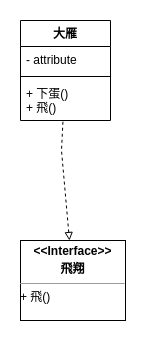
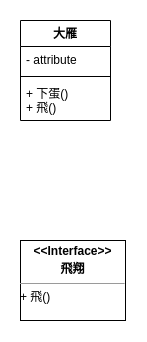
- <mxCell id="6" value="" style="endArrow=none;dashed=1;html=1;rounded=0;startArrow=block;startFill=0;" edge="1" parent="1" source="7" target="2"><mxGeometry width="50" height="50" relative="1" as="geometry"><mxPoint x="-83.8" y="166" as="sourcePoint" /><mxPoint x="-169" y="90" as="targetPoint" /><Array as="points"><mxPoint x="61" y="150" /></Array></mxGeometry></mxCell>
